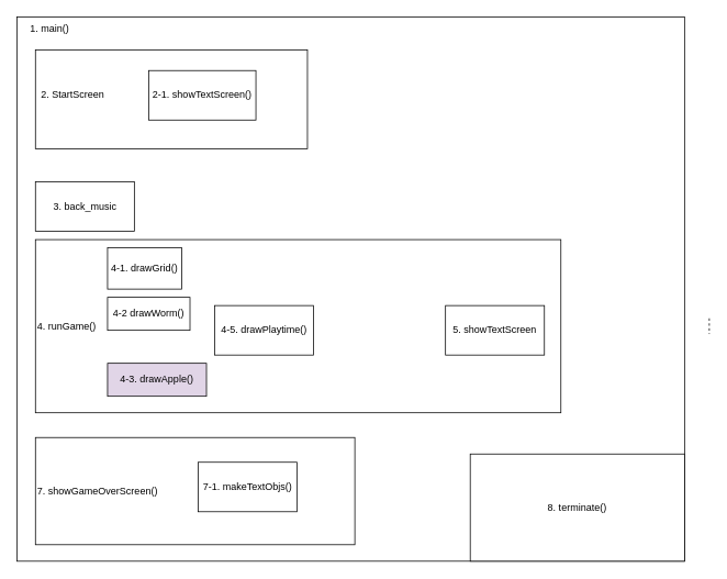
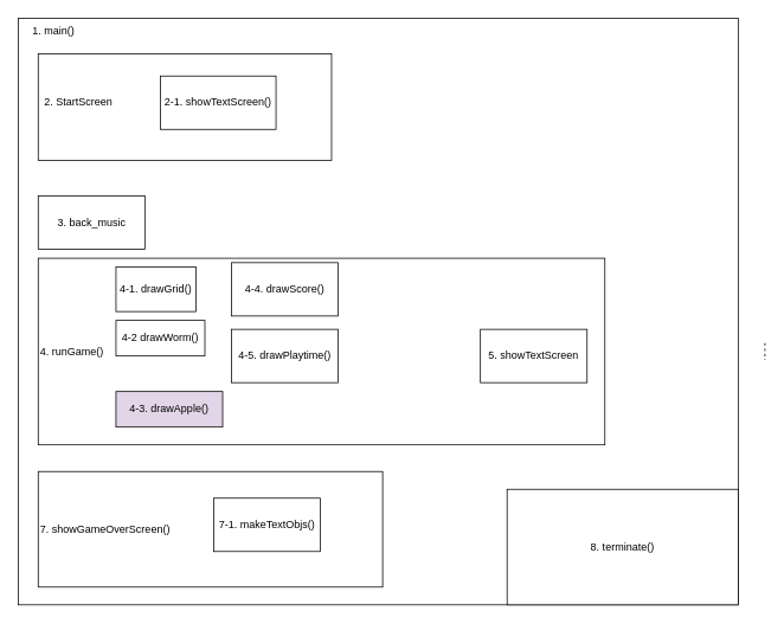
+ <mxCell id="13" value="4-4. drawScore()" style="rounded=0;whiteSpace=wrap;html=1;fontFamily=Helvetica;fontSize=12;" vertex="1" parent="1"><mxGeometry x="260" y="295" width="120" height="60" as="geometry" /></mxCell>
